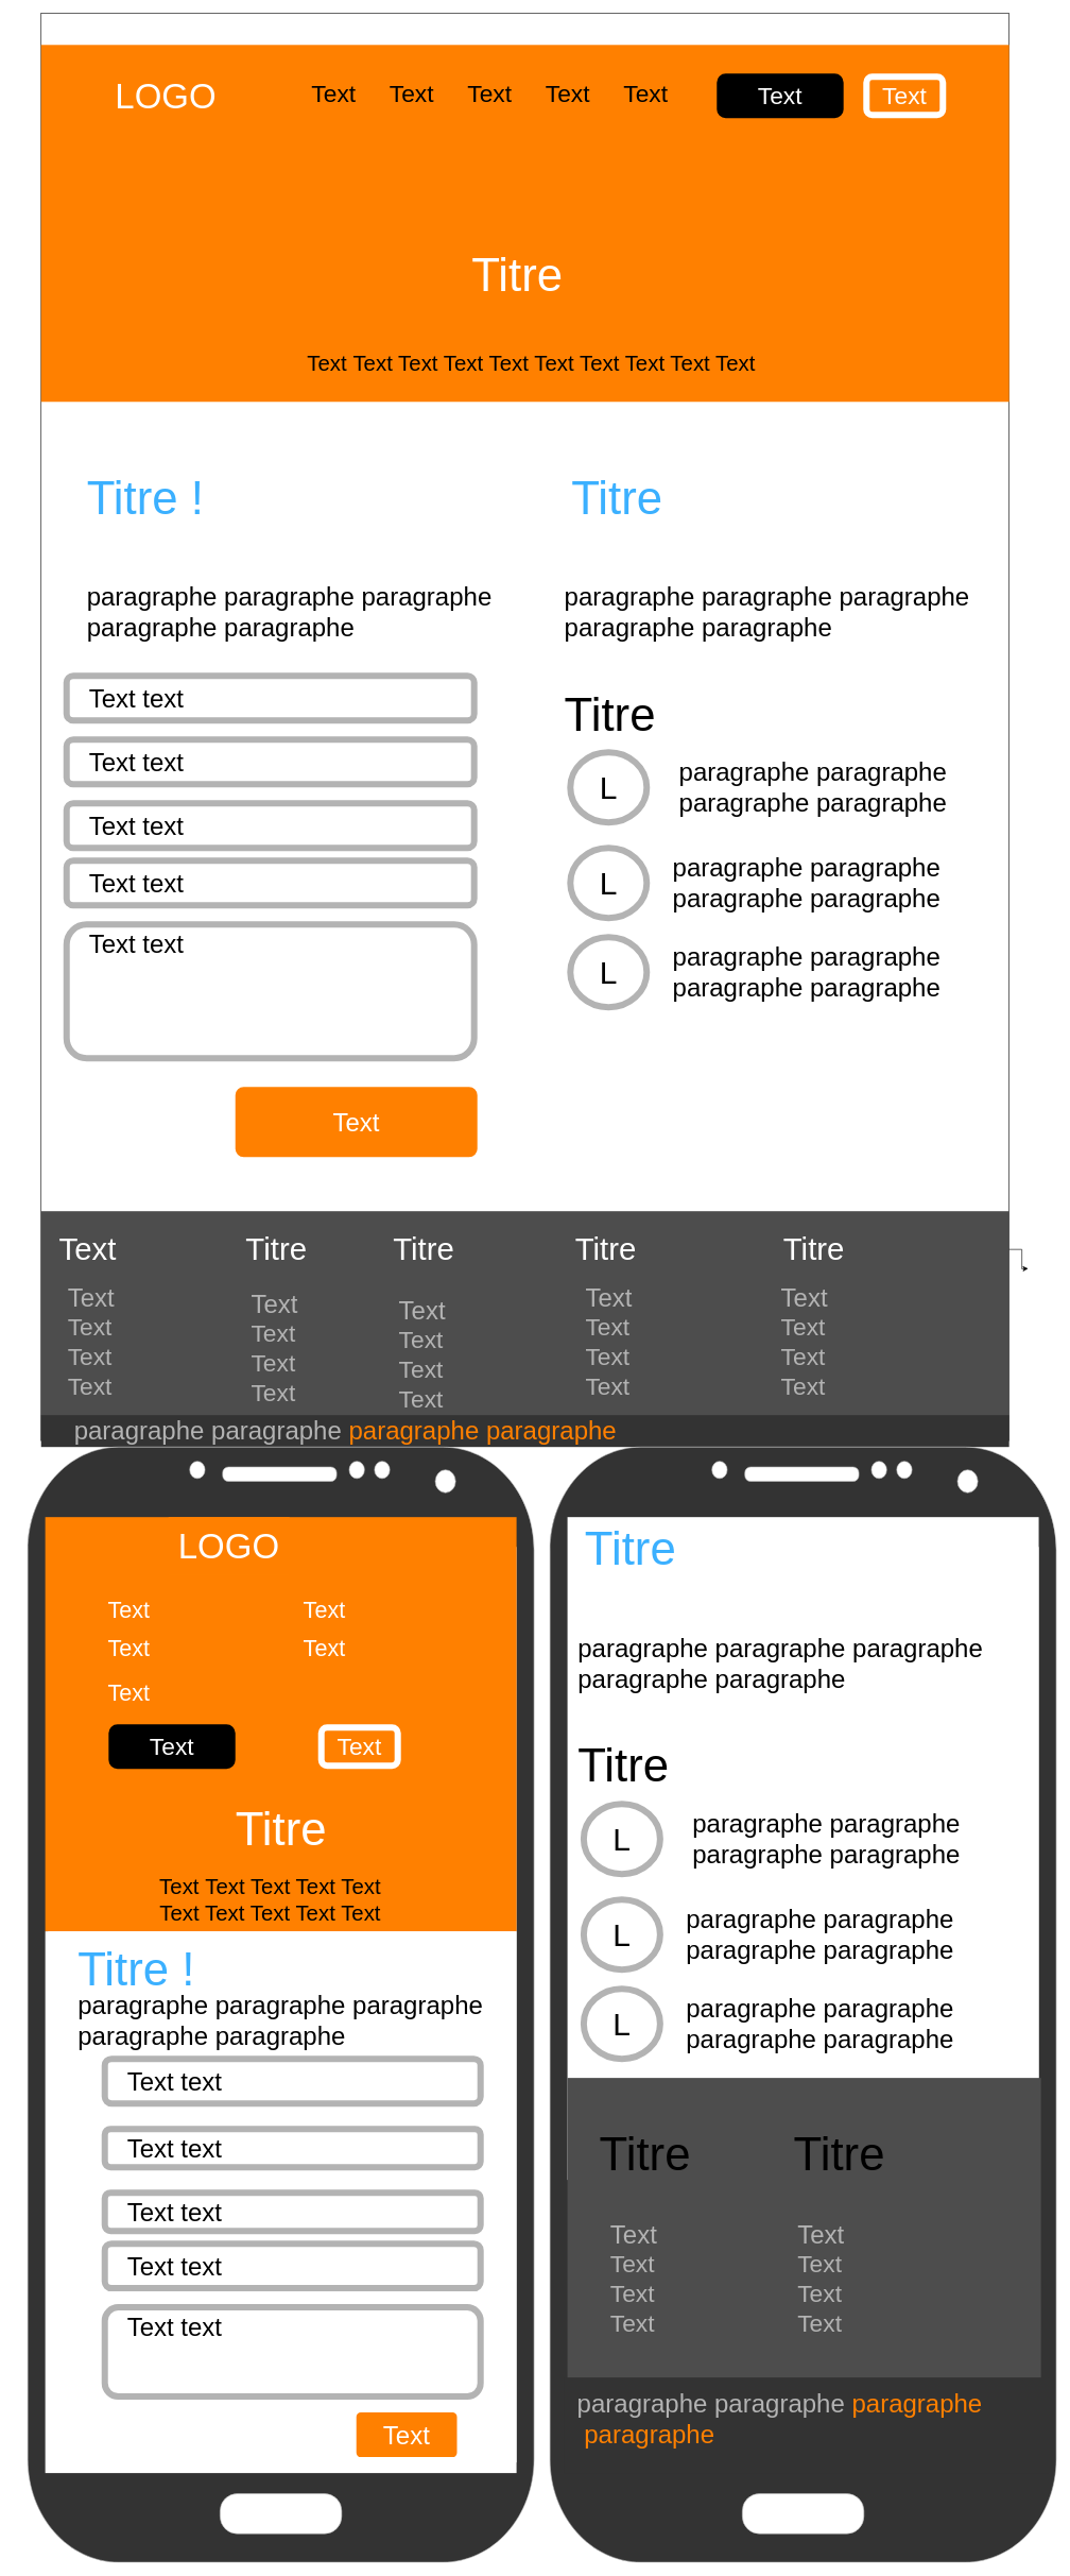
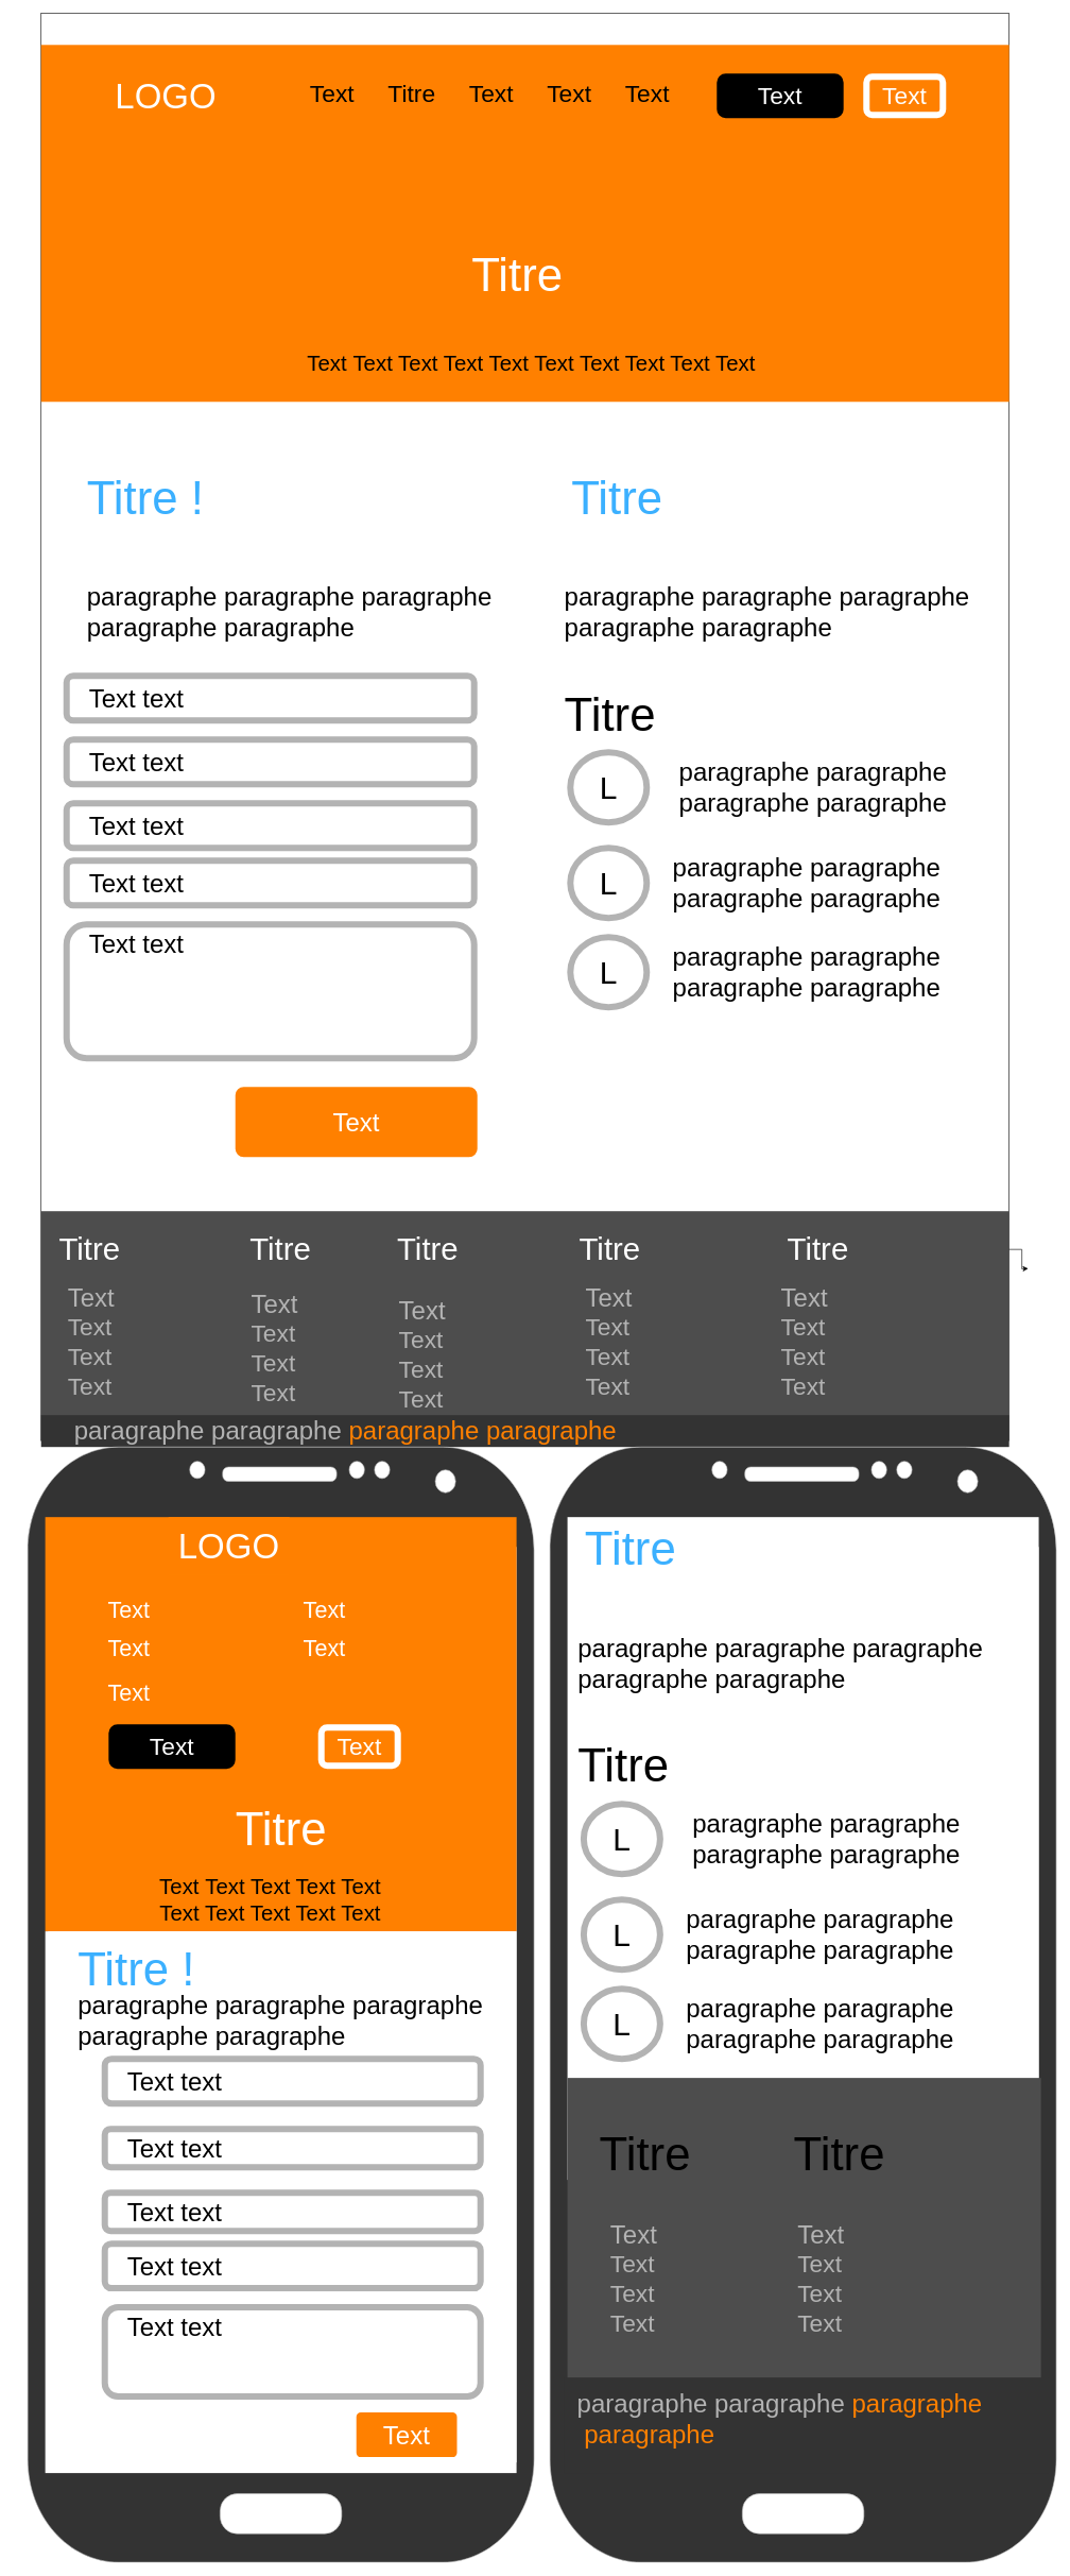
- <mxCell id="5" value="&lt;font style=&quot;font-size: 38px;&quot;&gt;&lt;span style=&quot;font-size: 38px;&quot;&gt;&amp;nbsp; &amp;nbsp; &amp;nbsp;Text&amp;nbsp; &amp;nbsp; &amp;nbsp;&lt;/span&gt;Text&amp;nbsp; &amp;nbsp; &amp;nbsp;Text&amp;nbsp; &amp;nbsp; &amp;nbsp;Text&amp;nbsp; &amp;nbsp; &amp;nbsp;Text&amp;nbsp; &amp;nbsp; &amp;nbsp;&lt;/font&gt;" style="text;html=1;strokeColor=none;fillColor=none;align=center;verticalAlign=middle;whiteSpace=wrap;rounded=0;labelBorderColor=none;fontSize=38;fontColor=#000000;" parent="1" vertex="1"><mxGeometry x="430" y="120" width="635" height="100" as="geometry" /></mxCell>
+ <mxCell id="5" value="&lt;font style=&quot;font-size: 38px;&quot;&gt;&lt;span style=&quot;font-size: 38px;&quot;&gt;&amp;nbsp; &amp;nbsp; &amp;nbsp;Text&amp;nbsp; &amp;nbsp; &amp;nbsp;&lt;/span&gt;Titre&amp;nbsp; &amp;nbsp; &amp;nbsp;Text&amp;nbsp; &amp;nbsp; &amp;nbsp;Text&amp;nbsp; &amp;nbsp; &amp;nbsp;Text&amp;nbsp; &amp;nbsp; &amp;nbsp;&lt;/font&gt;" style="text;html=1;strokeColor=none;fillColor=none;align=center;verticalAlign=middle;whiteSpace=wrap;rounded=0;labelBorderColor=none;fontSize=38;fontColor=#000000;" parent="1" vertex="1"><mxGeometry x="430" y="120" width="635" height="100" as="geometry" /></mxCell>
- <mxCell id="30" value="&lt;font style=&quot;font-size: 49px&quot;&gt;&amp;nbsp; Text&amp;nbsp; &amp;nbsp; &amp;nbsp; &amp;nbsp; &amp;nbsp; &amp;nbsp; &amp;nbsp;&lt;/font&gt;&lt;span style=&quot;font-size: 49px&quot;&gt;&amp;nbsp; Titre&amp;nbsp; &amp;nbsp; &amp;nbsp; &amp;nbsp;&amp;nbsp;&lt;/span&gt;&lt;span style=&quot;font-size: 49px&quot;&gt;&amp;nbsp; Titre&amp;nbsp; &amp;nbsp; &amp;nbsp; &amp;nbsp; &amp;nbsp; &amp;nbsp;&amp;nbsp;&lt;/span&gt;&lt;span style=&quot;font-size: 49px&quot;&gt;&amp;nbsp; Titre&amp;nbsp; &amp;nbsp; &amp;nbsp; &amp;nbsp; &amp;nbsp; &amp;nbsp; &amp;nbsp; &amp;nbsp;&lt;/span&gt;&lt;span style=&quot;font-size: 49px&quot;&gt;&amp;nbsp; Titre&amp;nbsp;&lt;/span&gt;" style="text;html=1;strokeColor=none;fillColor=none;align=left;verticalAlign=middle;whiteSpace=wrap;rounded=0;labelBorderColor=none;fontSize=38;fontColor=#FFFFFF;" parent="1" vertex="1"><mxGeometry x="64" y="1900" width="1520" height="120" as="geometry" /></mxCell>
+ <mxCell id="30" value="&lt;font style=&quot;font-size: 49px&quot;&gt;&amp;nbsp; Titre&amp;nbsp; &amp;nbsp; &amp;nbsp; &amp;nbsp; &amp;nbsp; &amp;nbsp; &amp;nbsp;&lt;/font&gt;&lt;span style=&quot;font-size: 49px&quot;&gt;&amp;nbsp; Titre&amp;nbsp; &amp;nbsp; &amp;nbsp; &amp;nbsp;&amp;nbsp;&lt;/span&gt;&lt;span style=&quot;font-size: 49px&quot;&gt;&amp;nbsp; Titre&amp;nbsp; &amp;nbsp; &amp;nbsp; &amp;nbsp; &amp;nbsp; &amp;nbsp;&amp;nbsp;&lt;/span&gt;&lt;span style=&quot;font-size: 49px&quot;&gt;&amp;nbsp; Titre&amp;nbsp; &amp;nbsp; &amp;nbsp; &amp;nbsp; &amp;nbsp; &amp;nbsp; &amp;nbsp; &amp;nbsp;&lt;/span&gt;&lt;span style=&quot;font-size: 49px&quot;&gt;&amp;nbsp; Titre&amp;nbsp;&lt;/span&gt;" style="text;html=1;strokeColor=none;fillColor=none;align=left;verticalAlign=middle;whiteSpace=wrap;rounded=0;labelBorderColor=none;fontSize=38;fontColor=#FFFFFF;" parent="1" vertex="1"><mxGeometry x="64" y="1900" width="1520" height="120" as="geometry" /></mxCell>
